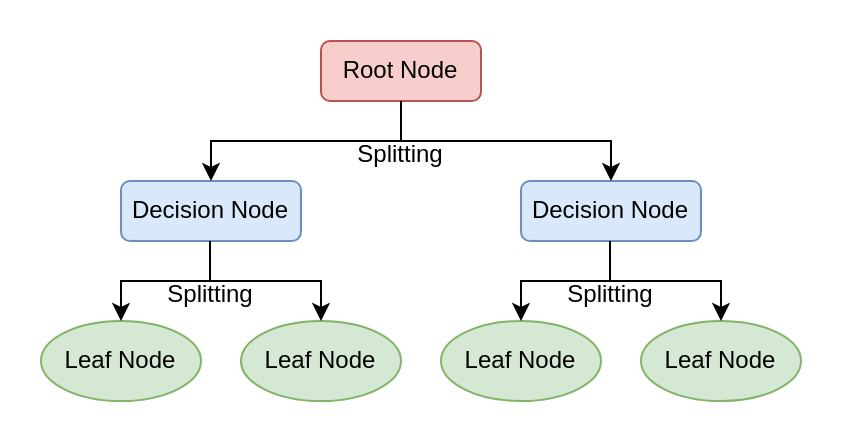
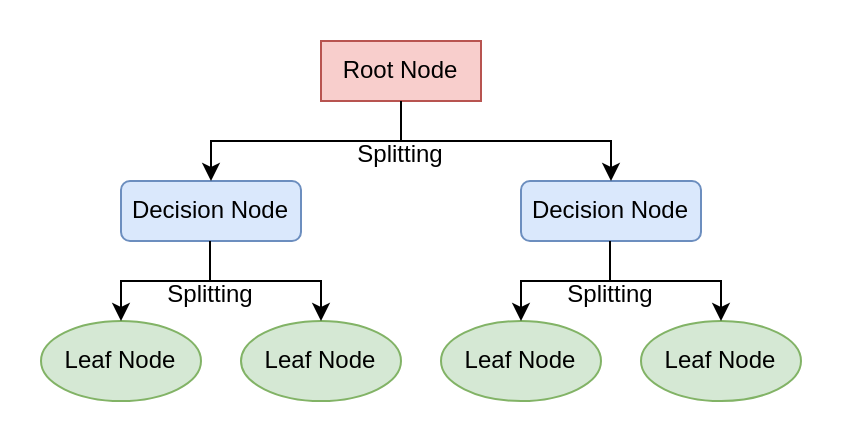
- <mxCell id="2" value="Root Node" style="rounded=1;whiteSpace=wrap;html=1;fillColor=#f8cecc;strokeColor=#b85450;" vertex="1" parent="1"><mxGeometry x="160" y="20" width="80" height="30" as="geometry" /></mxCell>
+ <mxCell id="2" value="Root Node" style="whiteSpace=wrap;html=1;fillColor=#f8cecc;strokeColor=#b85450;rounded=0;" vertex="1" parent="1"><mxGeometry x="160" y="20" width="80" height="30" as="geometry" /></mxCell>
